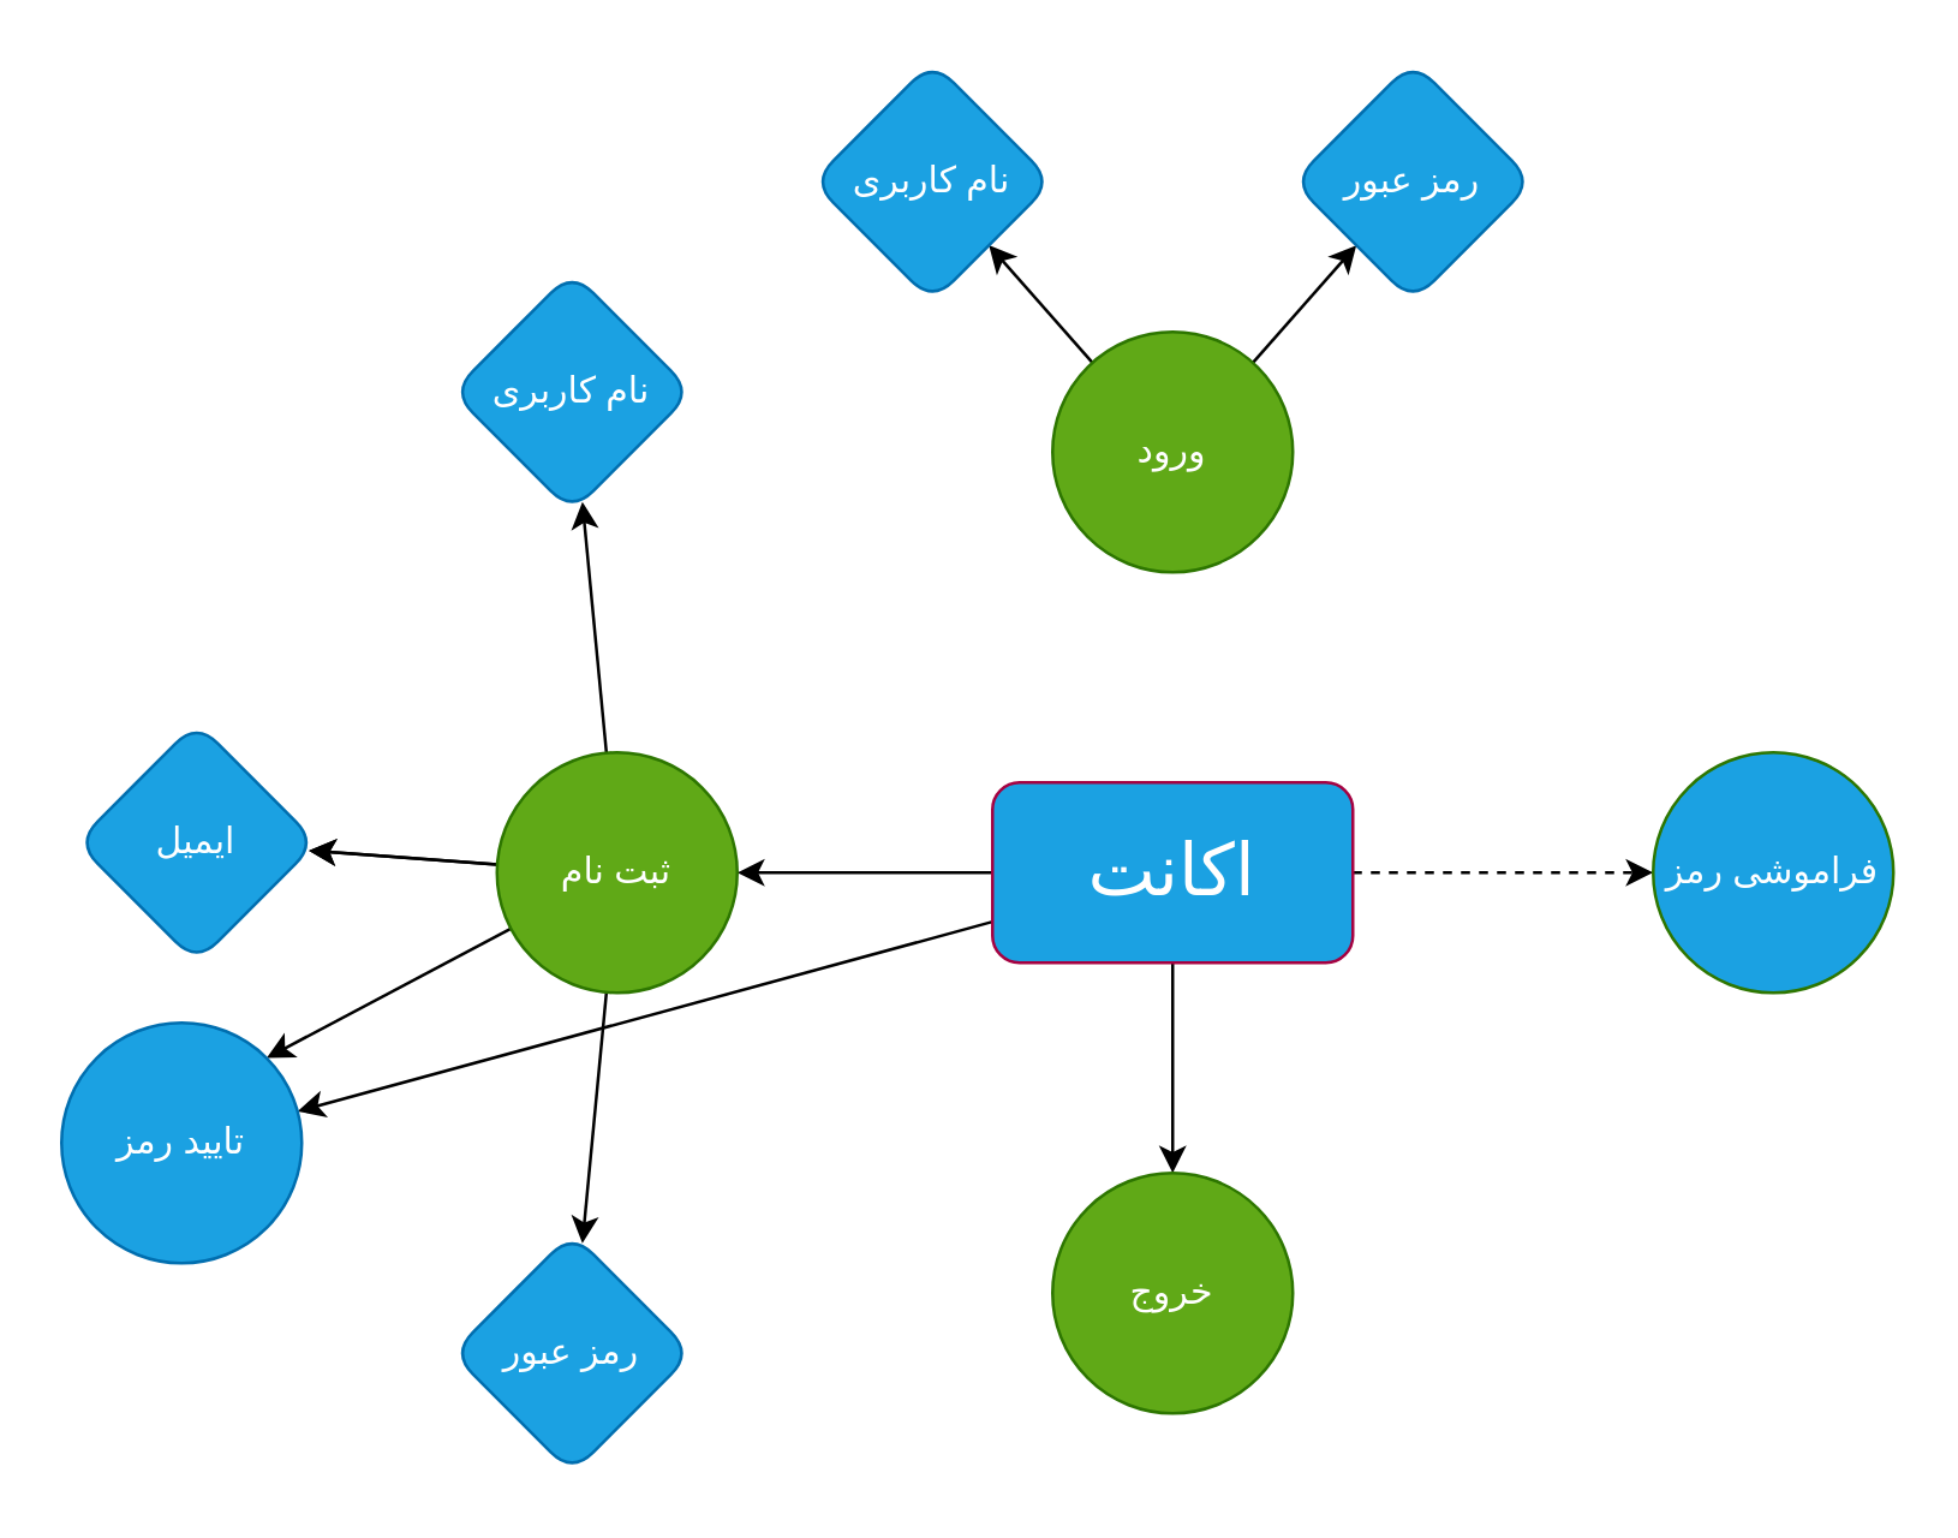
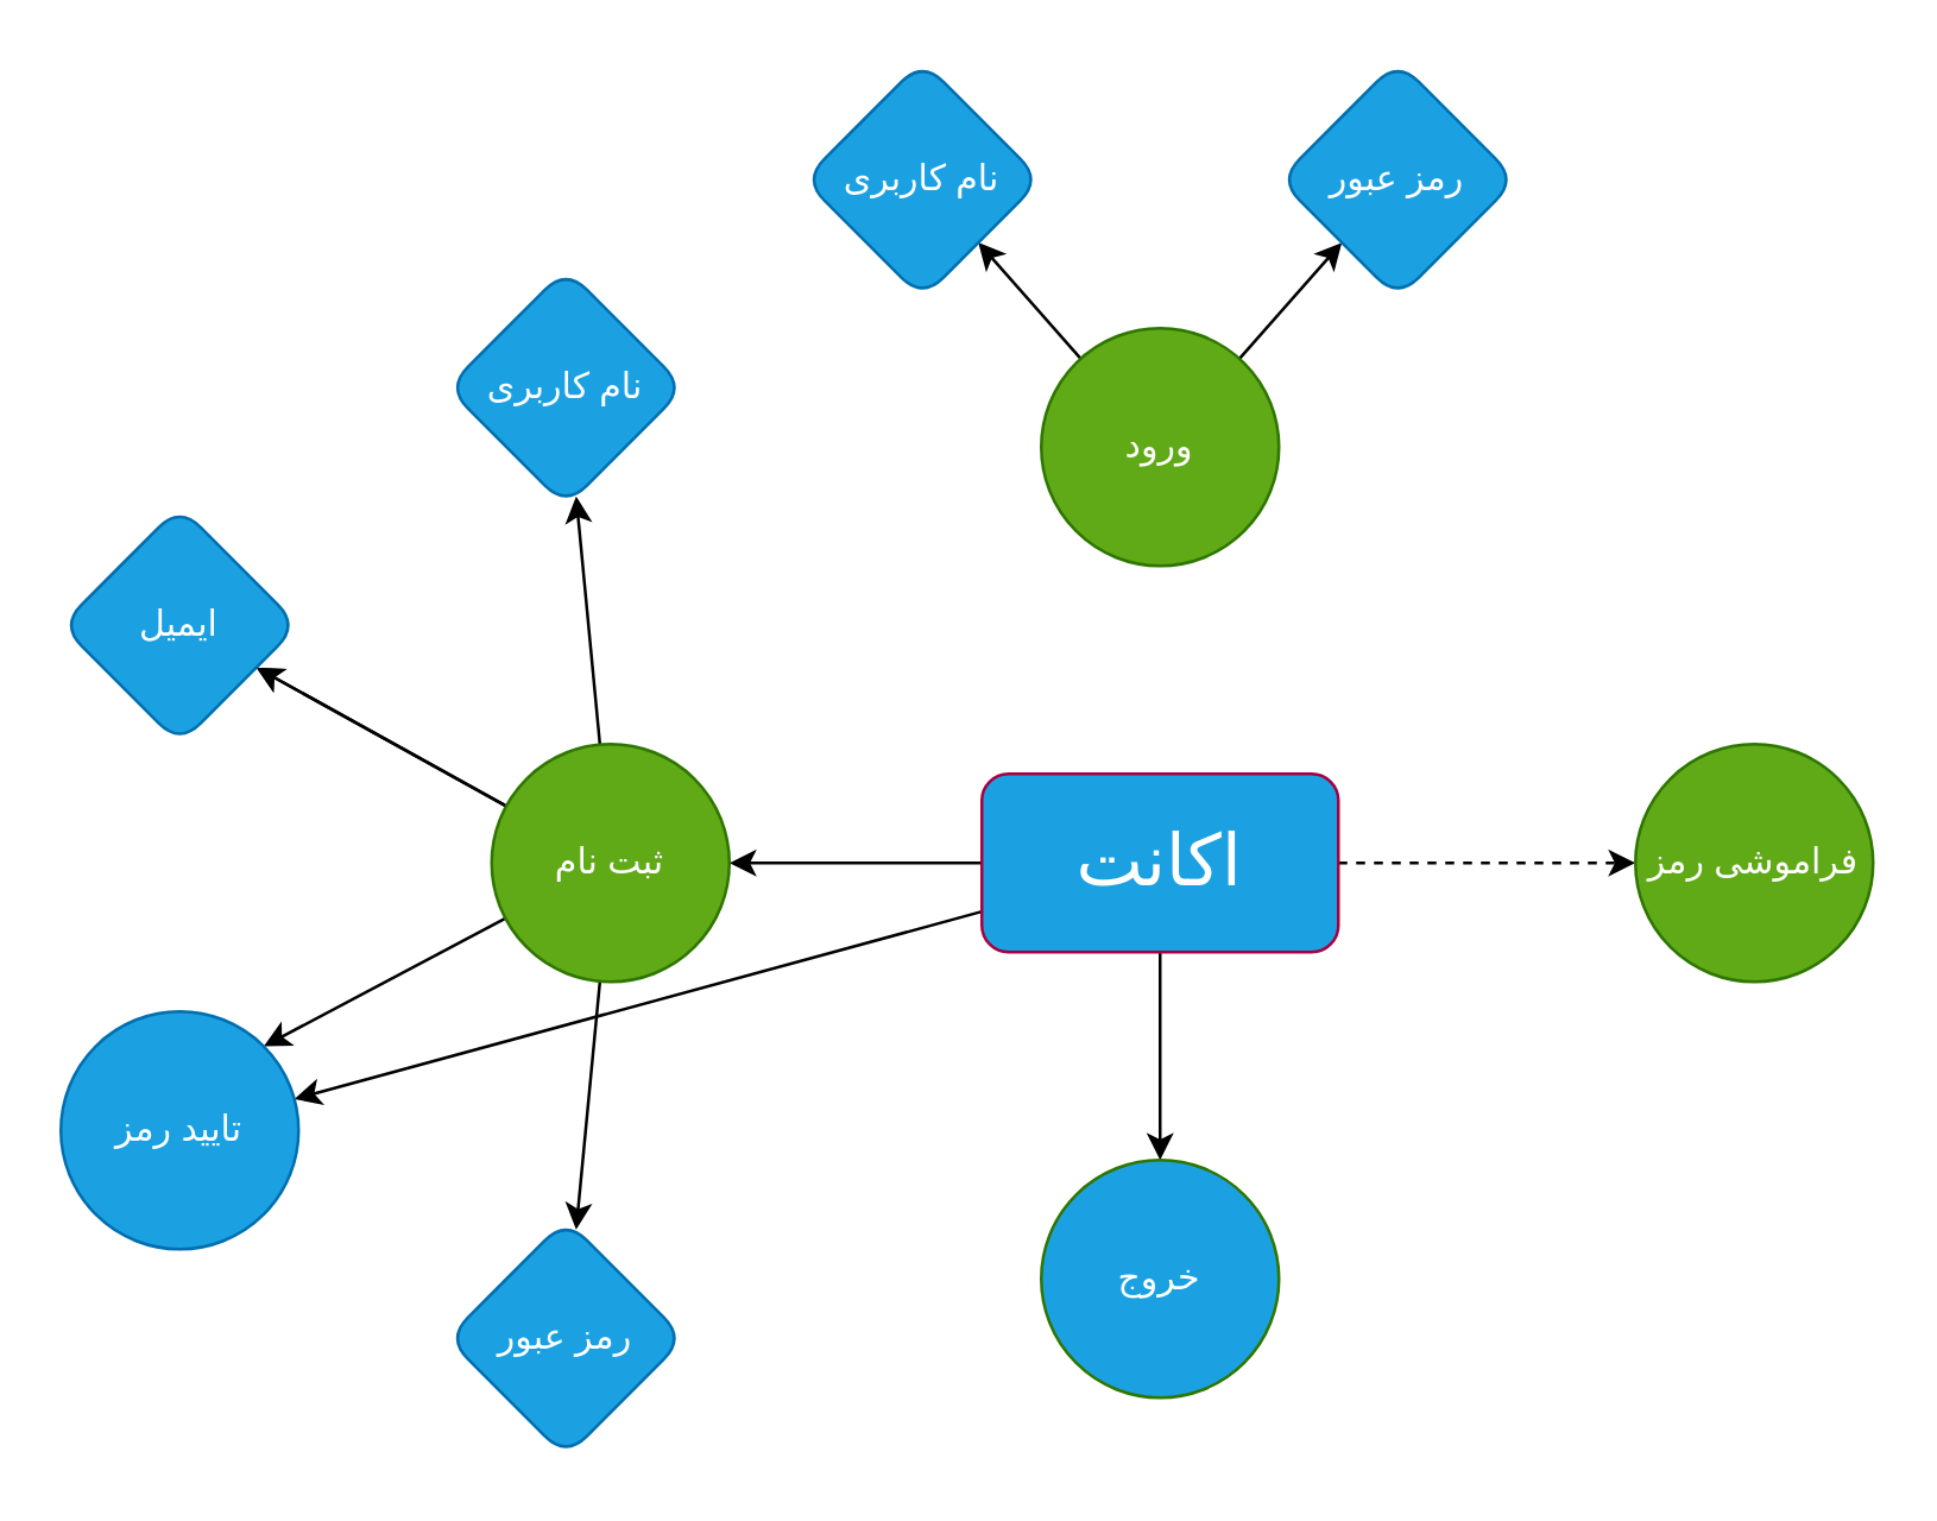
- <mxCell id="21" value="ایمیل" style="rhombus;whiteSpace=wrap;html=1;rounded=1;fillColor=#1ba1e2;fontColor=#ffffff;strokeColor=#006EAF;" parent="1" vertex="1"><mxGeometry x="25" y="240" width="80" height="80" as="geometry" /></mxCell>
+ <mxCell id="21" value="ایمیل" style="rhombus;whiteSpace=wrap;html=1;rounded=1;fillColor=#1ba1e2;fontColor=#ffffff;strokeColor=#006EAF;" parent="1" vertex="1"><mxGeometry x="20" y="170" width="80" height="80" as="geometry" /></mxCell>
- <mxCell id="17" value="فراموشی رمز" style="ellipse;whiteSpace=wrap;html=1;rounded=1;fillColor=#1ba1e2;fontColor=#ffffff;strokeColor=#2D7600;" parent="1" vertex="1"><mxGeometry x="550" y="250" width="80" height="80" as="geometry" /></mxCell>
+ <mxCell id="17" value="فراموشی رمز" style="ellipse;whiteSpace=wrap;html=1;rounded=1;fillColor=#60a917;fontColor=#ffffff;strokeColor=#2D7600;" parent="1" vertex="1"><mxGeometry x="550" y="250" width="80" height="80" as="geometry" /></mxCell>
- <mxCell id="16" value="خروج" style="ellipse;whiteSpace=wrap;html=1;rounded=1;fillColor=#60a917;fontColor=#ffffff;strokeColor=#2D7600;" parent="1" vertex="1"><mxGeometry x="350" y="390" width="80" height="80" as="geometry" /></mxCell>
+ <mxCell id="16" value="خروج" style="ellipse;whiteSpace=wrap;html=1;rounded=1;fillColor=#1ba1e2;fontColor=#ffffff;strokeColor=#2D7600;" parent="1" vertex="1"><mxGeometry x="350" y="390" width="80" height="80" as="geometry" /></mxCell>
